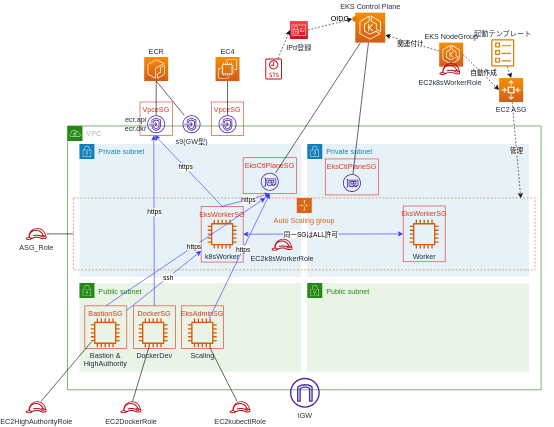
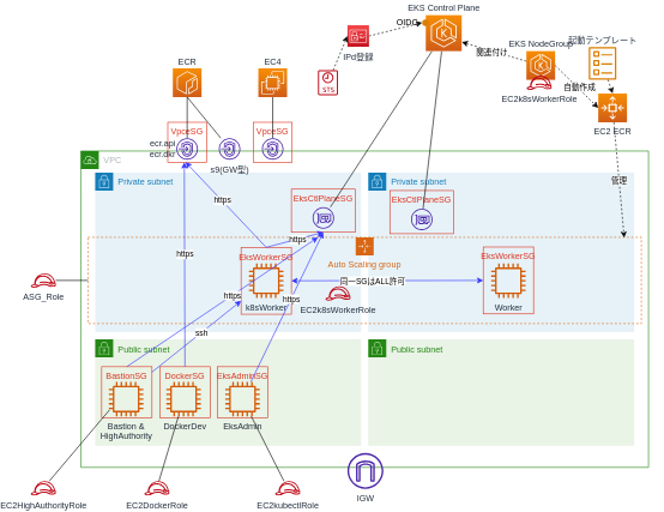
- <mxCell id="59" value="EC2 ASG" style="sketch=0;points=[[0,0,0],[0.25,0,0],[0.5,0,0],[0.75,0,0],[1,0,0],[0,1,0],[0.25,1,0],[0.5,1,0],[0.75,1,0],[1,1,0],[0,0.25,0],[0,0.5,0],[0,0.75,0],[1,0.25,0],[1,0.5,0],[1,0.75,0]];outlineConnect=0;fontColor=#232F3E;gradientColor=#F78E04;gradientDirection=north;fillColor=#D05C17;strokeColor=#ffffff;dashed=0;verticalLabelPosition=bottom;verticalAlign=top;align=center;html=1;fontSize=12;fontStyle=0;aspect=fixed;shape=mxgraph.aws4.resourceIcon;resIcon=mxgraph.aws4.auto_scaling2;" vertex="1" parent="1"><mxGeometry x="810" y="129" width="40" height="40" as="geometry" /></mxCell>
+ <mxCell id="59" value="EC2 ECR" style="sketch=0;points=[[0,0,0],[0.25,0,0],[0.5,0,0],[0.75,0,0],[1,0,0],[0,1,0],[0.25,1,0],[0.5,1,0],[0.75,1,0],[1,1,0],[0,0.25,0],[0,0.5,0],[0,0.75,0],[1,0.25,0],[1,0.5,0],[1,0.75,0]];outlineConnect=0;fontColor=#232F3E;gradientColor=#F78E04;gradientDirection=north;fillColor=#D05C17;strokeColor=#ffffff;dashed=0;verticalLabelPosition=bottom;verticalAlign=top;align=center;html=1;fontSize=12;fontStyle=0;aspect=fixed;shape=mxgraph.aws4.resourceIcon;resIcon=mxgraph.aws4.auto_scaling2;" vertex="1" parent="1"><mxGeometry x="810" y="129" width="40" height="40" as="geometry" /></mxCell>
- <mxCell id="9" value="Scaling" style="sketch=0;outlineConnect=0;fontColor=#232F3E;gradientColor=none;fillColor=#D45B07;strokeColor=none;dashed=0;verticalLabelPosition=bottom;verticalAlign=top;align=center;html=1;fontSize=12;fontStyle=0;aspect=fixed;pointerEvents=1;shape=mxgraph.aws4.instance2;" vertex="1" parent="3"><mxGeometry x="181" y="59" width="48" height="48" as="geometry" /></mxCell>
+ <mxCell id="9" value="EksAdmin" style="sketch=0;outlineConnect=0;fontColor=#232F3E;gradientColor=none;fillColor=#D45B07;strokeColor=none;dashed=0;verticalLabelPosition=bottom;verticalAlign=top;align=center;html=1;fontSize=12;fontStyle=0;aspect=fixed;pointerEvents=1;shape=mxgraph.aws4.instance2;" vertex="1" parent="3"><mxGeometry x="181" y="59" width="48" height="48" as="geometry" /></mxCell>
